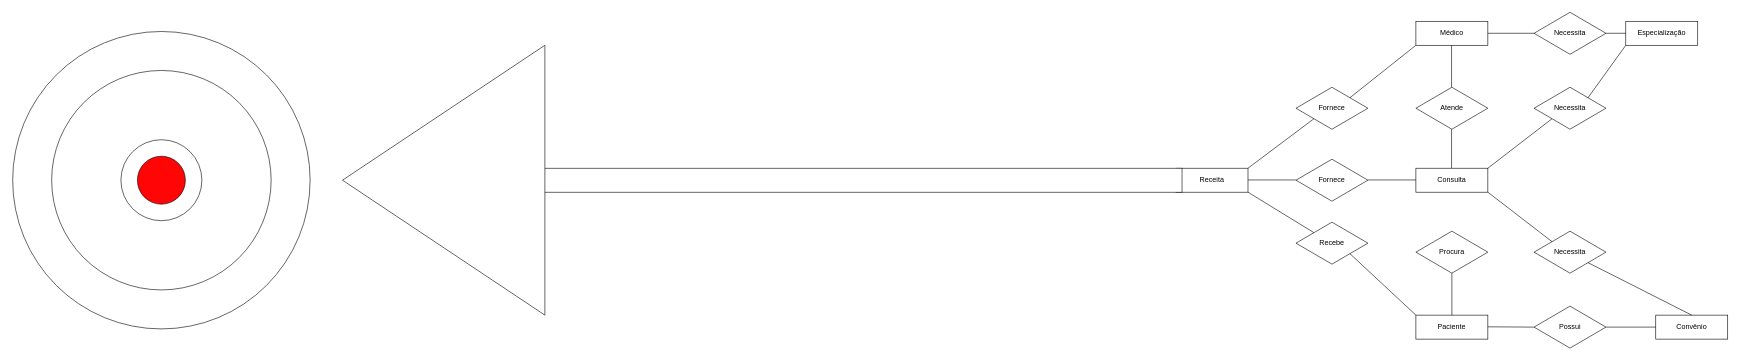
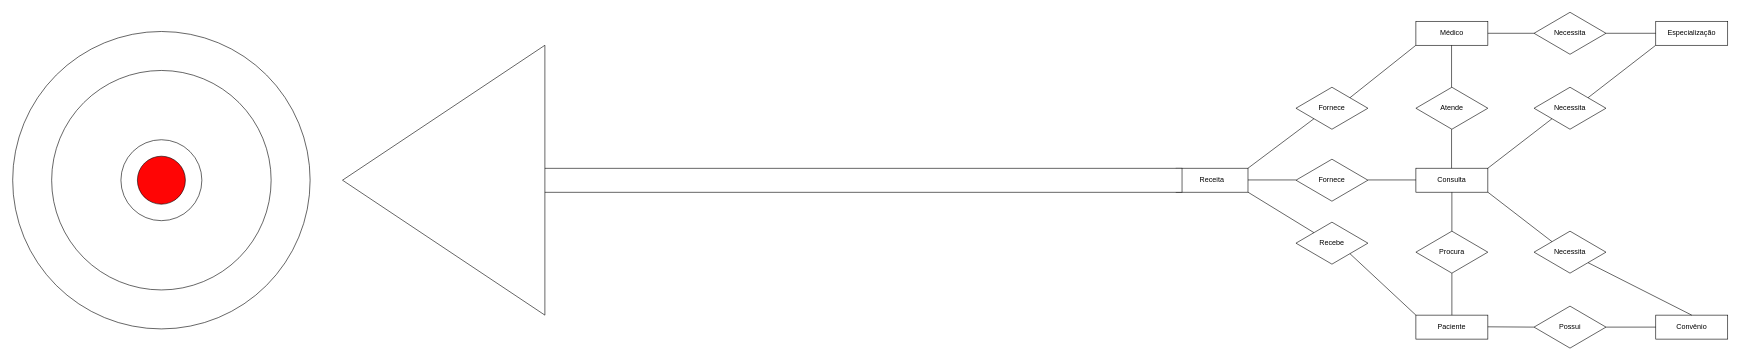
- <mxCell id="7" value="Especialização" style="rounded=0;whiteSpace=wrap;html=1;" vertex="1" parent="1"><mxGeometry x="2710" y="35" width="120" height="40" as="geometry" /></mxCell>
+ <mxCell id="7" value="Especialização" style="rounded=0;whiteSpace=wrap;html=1;" vertex="1" parent="1"><mxGeometry x="2760" y="35" width="120" height="40" as="geometry" /></mxCell>
+ <mxCell id="16" value="" style="endArrow=none;html=1;rounded=0;entryX=0.5;entryY=1;entryDx=0;entryDy=0;exitX=0.5;exitY=0;exitDx=0;exitDy=0;" edge="1" parent="1" source="10" target="2"><mxGeometry width="50" height="50" relative="1" as="geometry"><mxPoint x="2430" y="535" as="sourcePoint" /><mxPoint x="2430" y="465" as="targetPoint" /></mxGeometry></mxCell>
